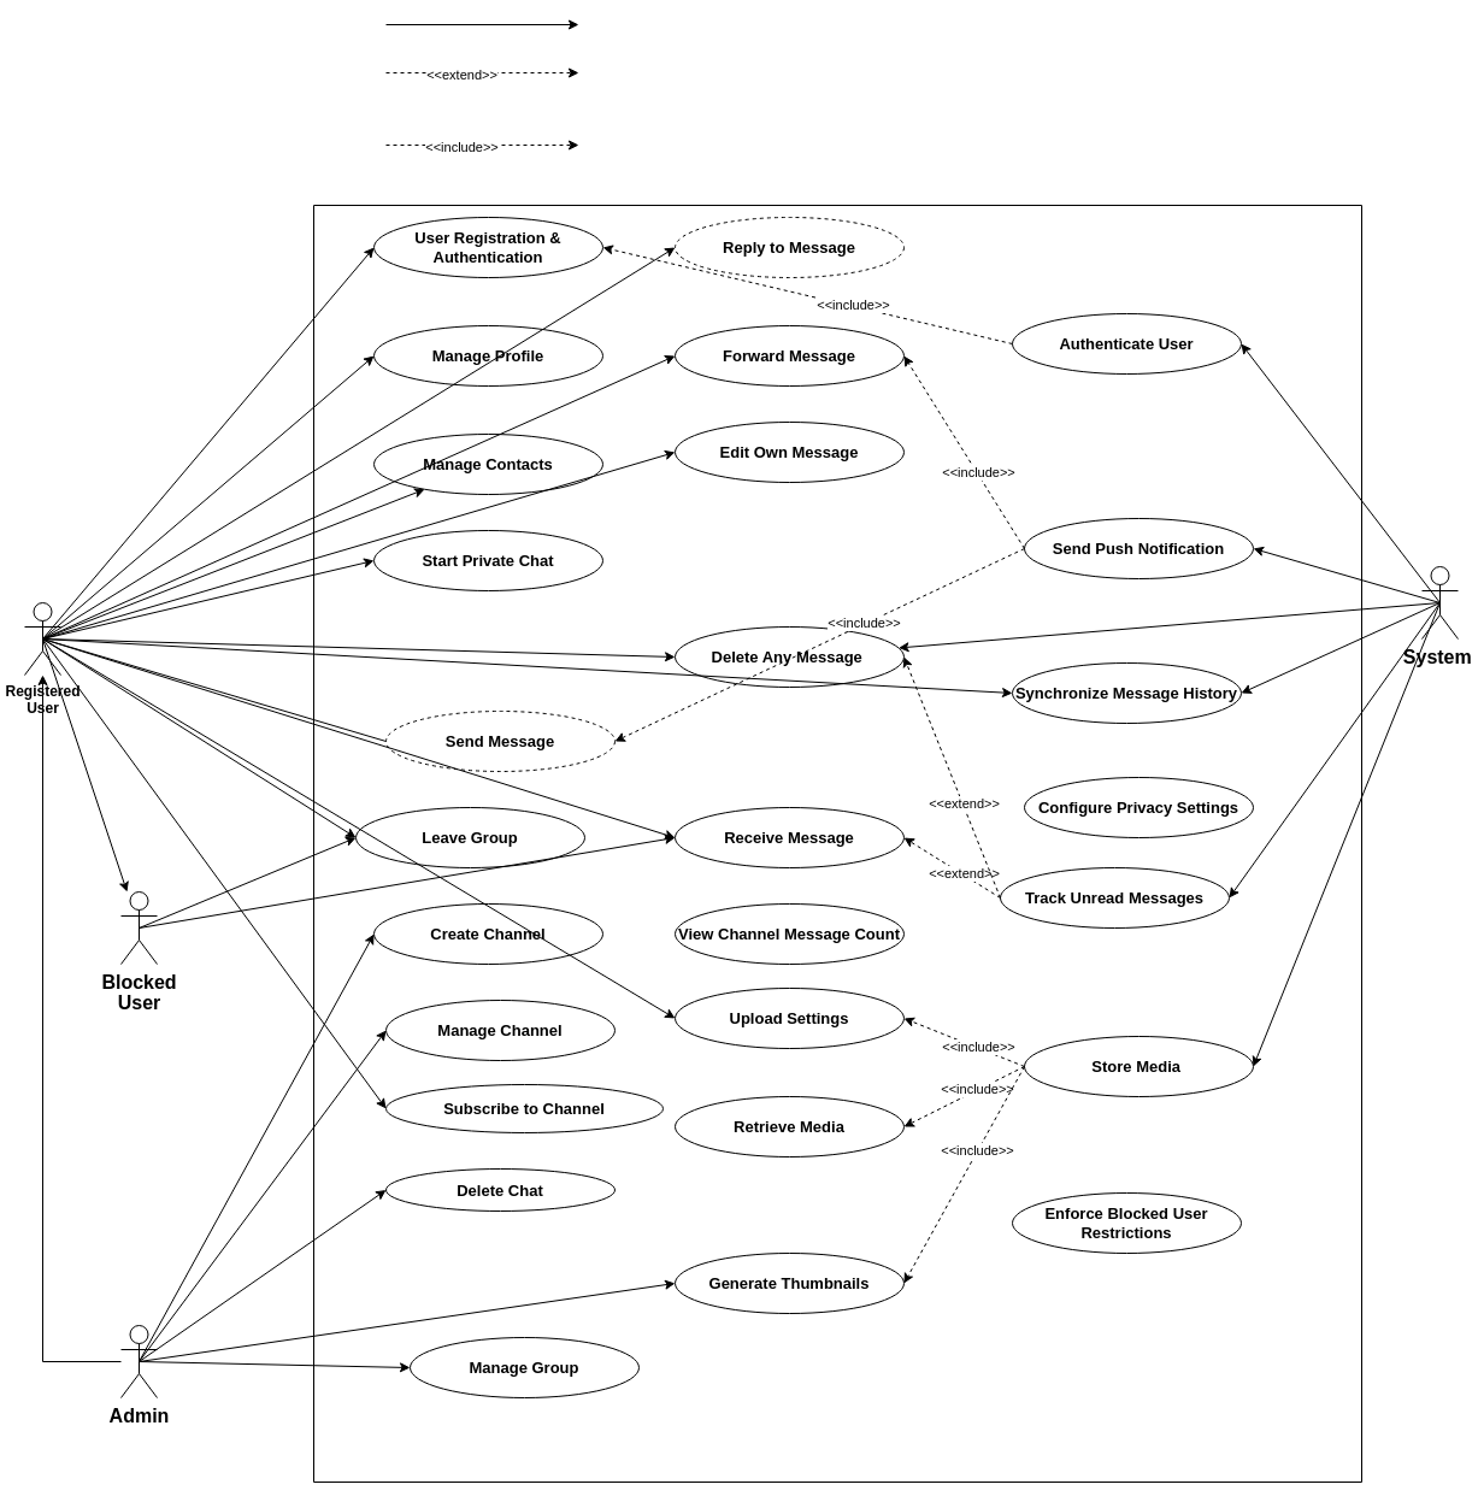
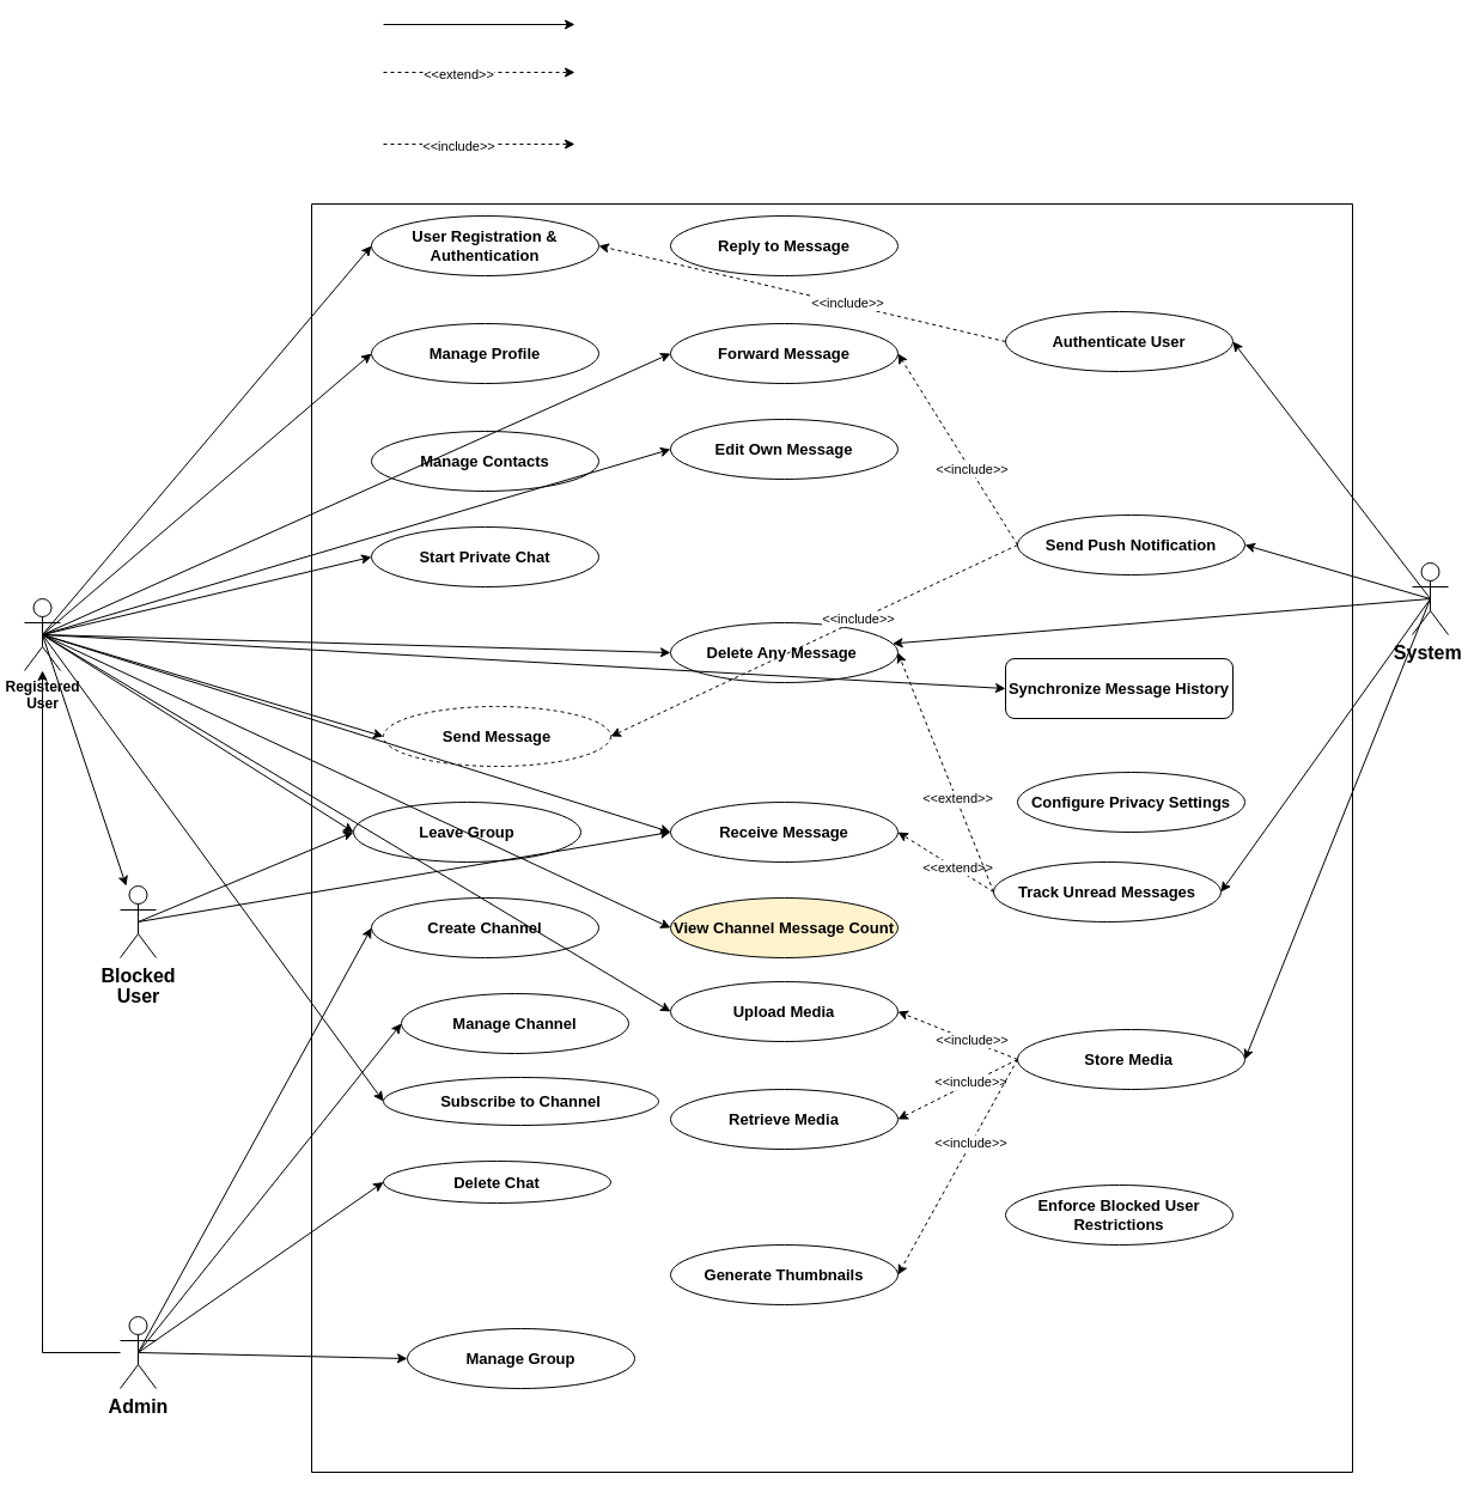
- <mxCell id="16" value="Reply to Message" style="ellipse;whiteSpace=wrap;html=1;fontStyle=1;fontSize=13;dashed=1;" vertex="1" parent="3"><mxGeometry x="300" y="10" width="190" height="50" as="geometry" /></mxCell>
+ <mxCell id="16" value="Reply to Message" style="ellipse;whiteSpace=wrap;html=1;fontStyle=1;fontSize=13;" vertex="1" parent="3"><mxGeometry x="300" y="10" width="190" height="50" as="geometry" /></mxCell>
- <mxCell id="68" value="" style="endArrow=classic;html=1;rounded=0;exitX=0.5;exitY=0.5;exitDx=0;exitDy=0;exitPerimeter=0;entryX=0;entryY=0.5;entryDx=0;entryDy=0;" edge="1" parent="1" source="2" target="16"><mxGeometry width="50" height="50" relative="1" as="geometry"><mxPoint x="45" y="540" as="sourcePoint" /><mxPoint x="320" y="705" as="targetPoint" /></mxGeometry></mxCell>
- <mxCell id="75" value="" style="endArrow=classic;html=1;rounded=0;exitX=0.5;exitY=0.5;exitDx=0;exitDy=0;exitPerimeter=0;" edge="1" parent="1" source="2" target="7"><mxGeometry width="50" height="50" relative="1" as="geometry"><mxPoint x="45" y="540" as="sourcePoint" /><mxPoint x="570" y="555" as="targetPoint" /></mxGeometry></mxCell>
+ <mxCell id="75" value="" style="endArrow=classic;html=1;rounded=0;exitX=0.5;exitY=0.5;exitDx=0;exitDy=0;exitPerimeter=0;entryX=0;entryY=0.5;entryDx=0;entryDy=0;" edge="1" parent="1" source="2" target="22"><mxGeometry width="50" height="50" relative="1" as="geometry"><mxPoint x="45" y="540" as="sourcePoint" /><mxPoint x="570" y="555" as="targetPoint" /></mxGeometry></mxCell>
- <mxCell id="72" value="" style="endArrow=classic;html=1;rounded=0;exitX=0.5;exitY=0.5;exitDx=0;exitDy=0;exitPerimeter=0;entryX=1;entryY=0.5;entryDx=0;entryDy=0;" edge="1" parent="1" source="48" target="20"><mxGeometry width="50" height="50" relative="1" as="geometry"><mxPoint x="1160" y="660" as="sourcePoint" /><mxPoint x="1435" y="825" as="targetPoint" /></mxGeometry></mxCell>
- <mxCell id="20" value="Synchronize Message History" style="ellipse;whiteSpace=wrap;html=1;fontStyle=1;fontSize=13;" vertex="1" parent="3"><mxGeometry x="580" y="380" width="190" height="50" as="geometry" /></mxCell>
+ <mxCell id="20" value="Synchronize Message History" style="whiteSpace=wrap;html=1;fontStyle=1;fontSize=13;rounded=1;" vertex="1" parent="3"><mxGeometry x="580" y="380" width="190" height="50" as="geometry" /></mxCell>
- <mxCell id="65" value="" style="endArrow=none;html=1;rounded=0;exitX=0.5;exitY=0.5;exitDx=0;exitDy=0;exitPerimeter=0;entryX=0;entryY=0.5;entryDx=0;entryDy=0;" edge="1" parent="1" source="2" target="14"><mxGeometry width="50" height="50" relative="1" as="geometry"><mxPoint x="50" y="940" as="sourcePoint" /><mxPoint x="255" y="985" as="targetPoint" /></mxGeometry></mxCell>
+ <mxCell id="65" value="" style="endArrow=classic;html=1;rounded=0;exitX=0.5;exitY=0.5;exitDx=0;exitDy=0;exitPerimeter=0;entryX=0;entryY=0.5;entryDx=0;entryDy=0;" edge="1" parent="1" source="2" target="14"><mxGeometry width="50" height="50" relative="1" as="geometry"><mxPoint x="50" y="940" as="sourcePoint" /><mxPoint x="255" y="985" as="targetPoint" /></mxGeometry></mxCell>
- <mxCell id="22" value="View Channel Message Count" style="ellipse;whiteSpace=wrap;html=1;fontStyle=1;fontSize=13;" vertex="1" parent="3"><mxGeometry x="300" y="580" width="190" height="50" as="geometry" /></mxCell>
+ <mxCell id="22" value="View Channel Message Count" style="ellipse;whiteSpace=wrap;html=1;fontStyle=1;fontSize=13;fillColor=#fff2cc;" vertex="1" parent="3"><mxGeometry x="300" y="580" width="190" height="50" as="geometry" /></mxCell>
- <mxCell id="23" value="Upload Settings" style="ellipse;whiteSpace=wrap;html=1;fontStyle=1;fontSize=13;" vertex="1" parent="3"><mxGeometry x="300" y="650" width="190" height="50" as="geometry" /></mxCell>
+ <mxCell id="23" value="Upload Media" style="ellipse;whiteSpace=wrap;html=1;fontStyle=1;fontSize=13;" vertex="1" parent="3"><mxGeometry x="300" y="650" width="190" height="50" as="geometry" /></mxCell>
- <mxCell id="12" value="Manage Channel " style="ellipse;whiteSpace=wrap;html=1;fontStyle=1;fontSize=13;" vertex="1" parent="3"><mxGeometry x="60" y="660" width="190" height="50" as="geometry" /></mxCell>
+ <mxCell id="12" value="Manage Channel " style="ellipse;whiteSpace=wrap;html=1;fontStyle=1;fontSize=13;" vertex="1" parent="3"><mxGeometry x="75" y="660" width="190" height="50" as="geometry" /></mxCell>
- <mxCell id="77" value="" style="endArrow=classic;html=1;rounded=0;entryX=0;entryY=0.5;entryDx=0;entryDy=0;exitX=0.5;exitY=0.5;exitDx=0;exitDy=0;exitPerimeter=0;" edge="1" parent="1" source="50" target="26"><mxGeometry width="50" height="50" relative="1" as="geometry"><mxPoint x="110" y="810" as="sourcePoint" /><mxPoint x="330" y="1005" as="targetPoint" /></mxGeometry></mxCell>
